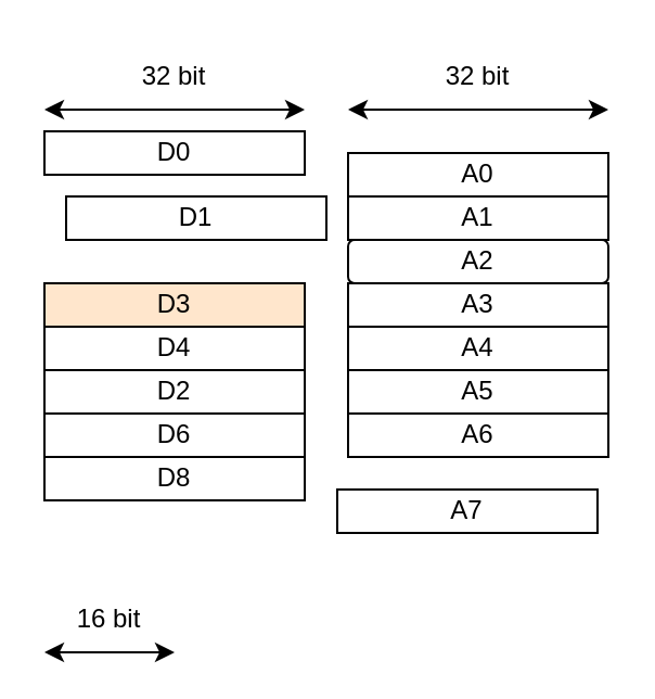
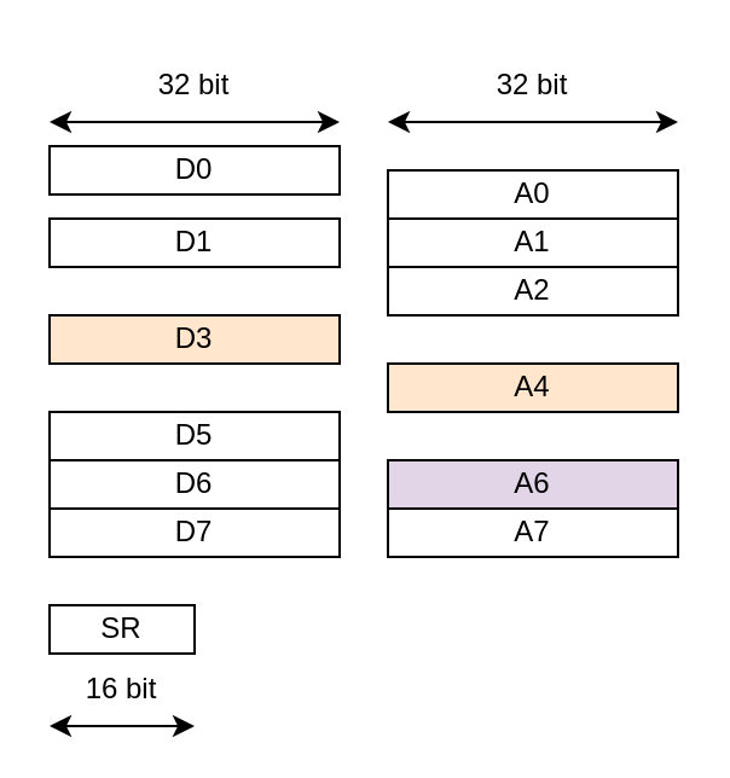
- <mxCell id="2" value="D1" style="rounded=0;whiteSpace=wrap;html=1;" parent="1" vertex="1"><mxGeometry x="30" y="90" width="120" height="20" as="geometry" /></mxCell>
+ <mxCell id="2" value="D1" style="rounded=0;whiteSpace=wrap;html=1;" parent="1" vertex="1"><mxGeometry x="20" y="90" width="120" height="20" as="geometry" /></mxCell>
- <mxCell id="11" value="A2" style="whiteSpace=wrap;html=1;rounded=1;" parent="1" vertex="1"><mxGeometry x="160" y="110" width="120" height="20" as="geometry" /></mxCell>
+ <mxCell id="11" value="A2" style="rounded=0;whiteSpace=wrap;html=1;" parent="1" vertex="1"><mxGeometry x="160" y="110" width="120" height="20" as="geometry" /></mxCell>
- <mxCell id="12" value="A3" style="rounded=0;whiteSpace=wrap;html=1;" parent="1" vertex="1"><mxGeometry x="160" y="130" width="120" height="20" as="geometry" /></mxCell>
- <mxCell id="5" value="D4" style="rounded=0;whiteSpace=wrap;html=1;" parent="1" vertex="1"><mxGeometry x="20" y="150" width="120" height="20" as="geometry" /></mxCell>
- <mxCell id="13" value="A4" style="rounded=0;whiteSpace=wrap;html=1;" parent="1" vertex="1"><mxGeometry x="160" y="150" width="120" height="20" as="geometry" /></mxCell>
+ <mxCell id="13" value="A4" style="rounded=0;whiteSpace=wrap;html=1;fillColor=#ffe6cc;" parent="1" vertex="1"><mxGeometry x="160" y="150" width="120" height="20" as="geometry" /></mxCell>
- <mxCell id="6" value="D2" style="rounded=0;whiteSpace=wrap;html=1;" parent="1" vertex="1"><mxGeometry x="20" y="170" width="120" height="20" as="geometry" /></mxCell>
+ <mxCell id="6" value="D5" style="rounded=0;whiteSpace=wrap;html=1;" parent="1" vertex="1"><mxGeometry x="20" y="170" width="120" height="20" as="geometry" /></mxCell>
- <mxCell id="14" value="A5" style="rounded=0;whiteSpace=wrap;html=1;" parent="1" vertex="1"><mxGeometry x="160" y="170" width="120" height="20" as="geometry" /></mxCell>
- <mxCell id="15" value="A6" style="rounded=0;whiteSpace=wrap;html=1;" parent="1" vertex="1"><mxGeometry x="160" y="190" width="120" height="20" as="geometry" /></mxCell>
+ <mxCell id="15" value="A6" style="rounded=0;whiteSpace=wrap;html=1;fillColor=#e1d5e7;" parent="1" vertex="1"><mxGeometry x="160" y="190" width="120" height="20" as="geometry" /></mxCell>
- <mxCell id="8" value="D8" style="rounded=0;whiteSpace=wrap;html=1;" parent="1" vertex="1"><mxGeometry x="20" y="210" width="120" height="20" as="geometry" /></mxCell>
+ <mxCell id="8" value="D7" style="rounded=0;whiteSpace=wrap;html=1;" parent="1" vertex="1"><mxGeometry x="20" y="210" width="120" height="20" as="geometry" /></mxCell>
- <mxCell id="16" value="A7" style="rounded=0;whiteSpace=wrap;html=1;" parent="1" vertex="1"><mxGeometry x="155" y="225" width="120" height="20" as="geometry" /></mxCell>
+ <mxCell id="16" value="A7" style="rounded=0;whiteSpace=wrap;html=1;" parent="1" vertex="1"><mxGeometry x="160" y="210" width="120" height="20" as="geometry" /></mxCell>
+ <mxCell id="17" value="SR" style="rounded=0;whiteSpace=wrap;html=1;" parent="1" vertex="1"><mxGeometry x="20" y="250" width="60" height="20" as="geometry" /></mxCell>
